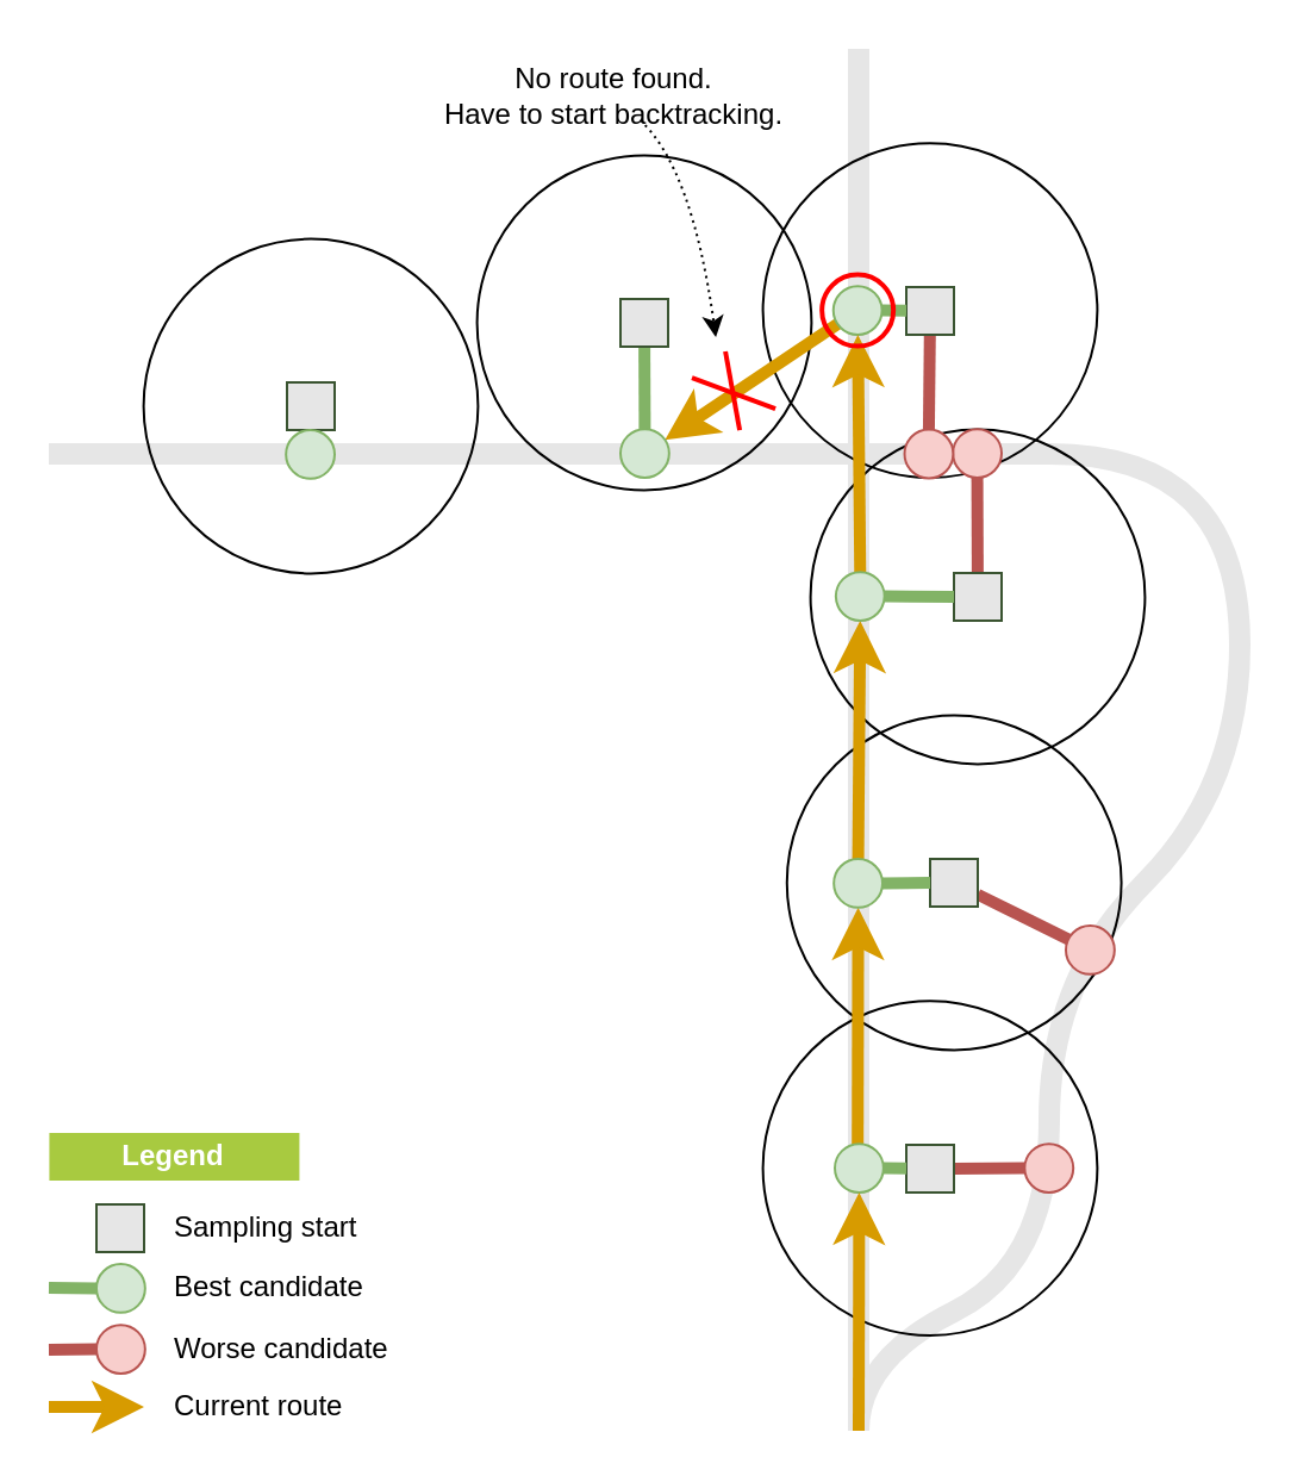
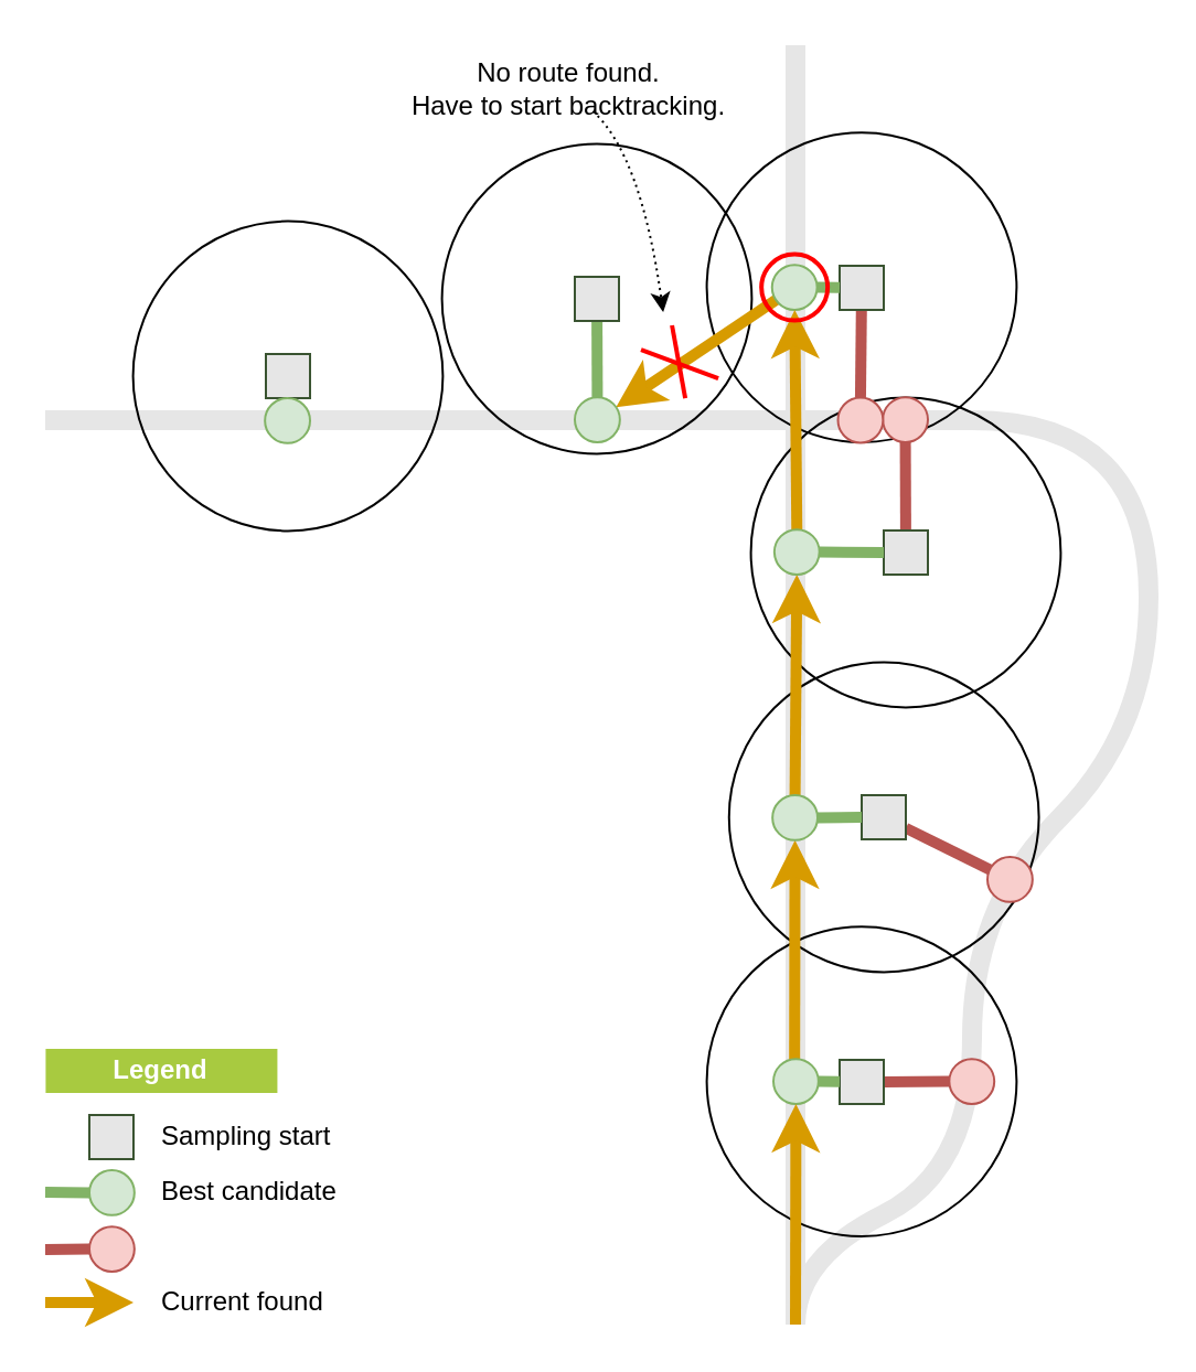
- <mxCell id="10" value="&lt;span style=&quot;text-align: right&quot;&gt;Worse candidate&lt;/span&gt;" style="text;html=1;strokeColor=none;fillColor=none;align=left;verticalAlign=middle;whiteSpace=wrap;rounded=0;" parent="1" vertex="1"><mxGeometry x="70.63" y="556" width="99.37" height="20" as="geometry" /></mxCell>
- <mxCell id="13" value="&lt;span style=&quot;text-align: right&quot;&gt;Current route&lt;/span&gt;" style="text;html=1;strokeColor=none;fillColor=none;align=left;verticalAlign=middle;whiteSpace=wrap;rounded=0;" parent="1" vertex="1"><mxGeometry x="70.63" y="580" width="99.37" height="20" as="geometry" /></mxCell>
+ <mxCell id="13" value="&lt;span style=&quot;text-align: right&quot;&gt;Current found&lt;/span&gt;" style="text;html=1;strokeColor=none;fillColor=none;align=left;verticalAlign=middle;whiteSpace=wrap;rounded=0;" parent="1" vertex="1"><mxGeometry x="70.63" y="580" width="99.37" height="20" as="geometry" /></mxCell>
